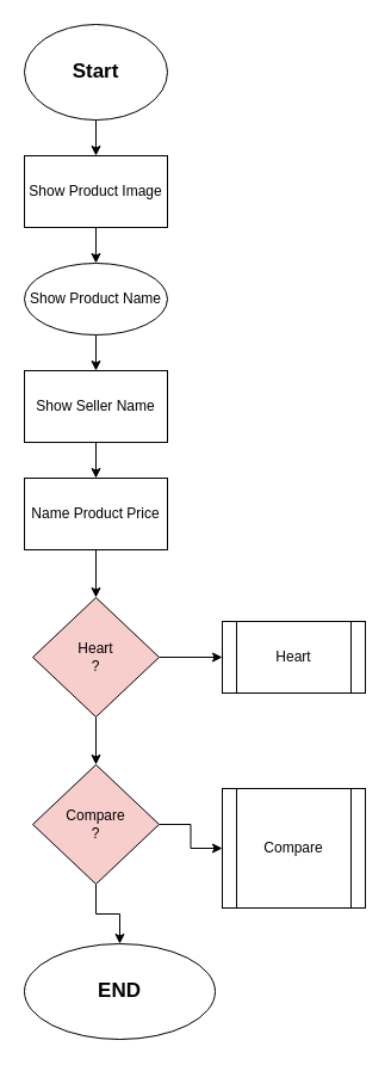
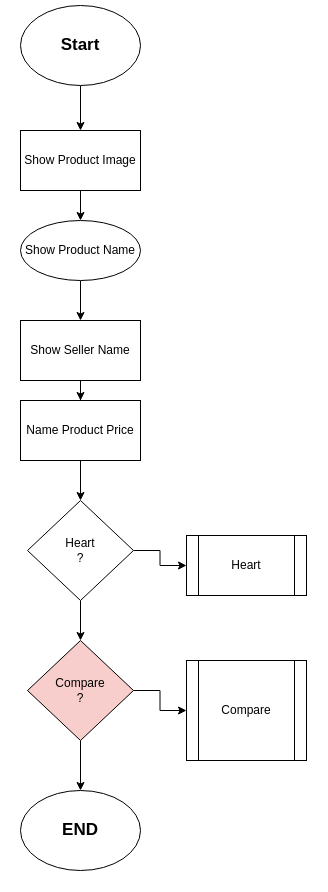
- <mxCell id="3" value="&lt;b&gt;&lt;font style=&quot;font-size: 17px&quot;&gt;Start&lt;/font&gt;&lt;/b&gt;" style="ellipse;whiteSpace=wrap;html=1;" vertex="1" parent="1"><mxGeometry x="20" y="20" width="120" height="80" as="geometry" /></mxCell>
+ <mxCell id="3" value="&lt;b&gt;&lt;font style=&quot;font-size: 17px&quot;&gt;Start&lt;/font&gt;&lt;/b&gt;" style="ellipse;whiteSpace=wrap;html=1;" vertex="1" parent="1"><mxGeometry x="20" y="5" width="120" height="80" as="geometry" /></mxCell>
- <mxCell id="9" value="Show Seller Name" style="rounded=0;whiteSpace=wrap;html=1;" vertex="1" parent="1"><mxGeometry x="20" y="310" width="120" height="60" as="geometry" /></mxCell>
+ <mxCell id="9" value="Show Seller Name" style="rounded=0;whiteSpace=wrap;html=1;" vertex="1" parent="1"><mxGeometry x="20" y="320" width="120" height="60" as="geometry" /></mxCell>
- <mxCell id="14" value="Heart&lt;br&gt;?" style="rhombus;whiteSpace=wrap;html=1;fillColor=#f8cecc;" vertex="1" parent="1"><mxGeometry x="27" y="500" width="106" height="100" as="geometry" /></mxCell>
+ <mxCell id="14" value="Heart&lt;br&gt;?" style="rhombus;whiteSpace=wrap;html=1;" vertex="1" parent="1"><mxGeometry x="27" y="500" width="106" height="100" as="geometry" /></mxCell>
- <mxCell id="15" value="Heart" style="shape=process;whiteSpace=wrap;html=1;backgroundOutline=1;" vertex="1" parent="1"><mxGeometry x="186" y="520" width="120" height="60" as="geometry" /></mxCell>
+ <mxCell id="15" value="Heart" style="shape=process;whiteSpace=wrap;html=1;backgroundOutline=1;" vertex="1" parent="1"><mxGeometry x="186" y="535" width="120" height="60" as="geometry" /></mxCell>
- <mxCell id="20" value="&lt;b&gt;&lt;font style=&quot;font-size: 17px&quot;&gt;END&lt;/font&gt;&lt;/b&gt;" style="ellipse;whiteSpace=wrap;html=1;" vertex="1" parent="1"><mxGeometry x="20" y="790" width="160" height="80" as="geometry" /></mxCell>
+ <mxCell id="20" value="&lt;b&gt;&lt;font style=&quot;font-size: 17px&quot;&gt;END&lt;/font&gt;&lt;/b&gt;" style="ellipse;whiteSpace=wrap;html=1;" vertex="1" parent="1"><mxGeometry x="20" y="790" width="120" height="80" as="geometry" /></mxCell>
